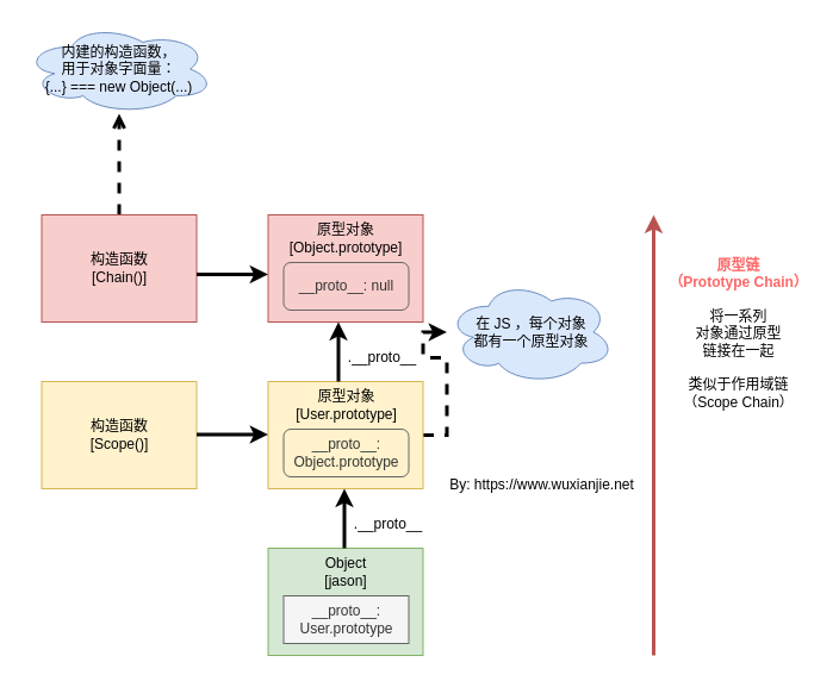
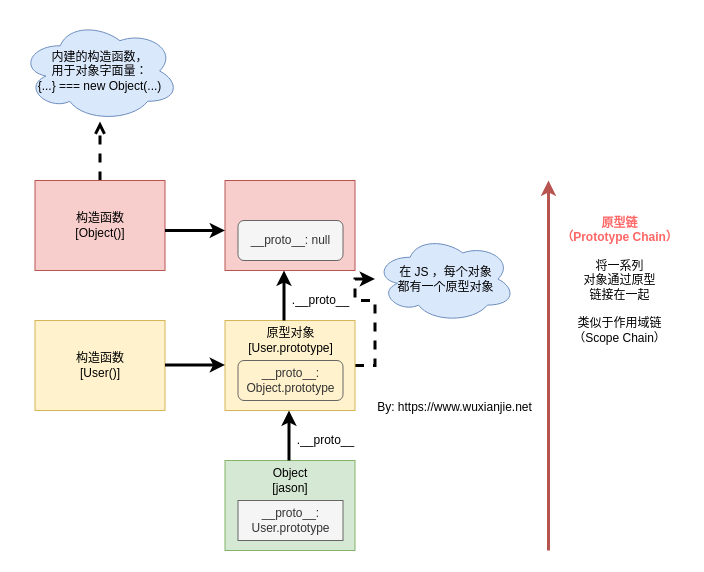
- <mxCell id="22" value="&lt;span&gt;内建的构造函数，&lt;br&gt;用于对象字面量：&lt;/span&gt;&lt;br&gt;&lt;span&gt;{...} === new Object(...)&lt;/span&gt;" style="ellipse;shape=cloud;whiteSpace=wrap;html=1;rounded=0;strokeColor=#6c8ebf;fillColor=#dae8fc;" parent="1" vertex="1"><mxGeometry x="20" y="20" width="159" height="75" as="geometry" /></mxCell>
+ <mxCell id="22" value="&lt;span&gt;内建的构造函数，&lt;br&gt;用于对象字面量：&lt;/span&gt;&lt;br&gt;&lt;span&gt;{...} === new Object(...)&lt;/span&gt;" style="ellipse;shape=cloud;whiteSpace=wrap;html=1;rounded=0;strokeColor=#6c8ebf;fillColor=#dae8fc;" parent="1" vertex="1"><mxGeometry x="20" y="20" width="159" height="101" as="geometry" /></mxCell>
- <mxCell id="11" value="原型对象&lt;br&gt;[Object.prototype]" style="text;html=1;strokeColor=none;fillColor=none;align=center;verticalAlign=middle;whiteSpace=wrap;rounded=0;" parent="1" vertex="1"><mxGeometry x="270" y="190" width="40" height="20" as="geometry" /></mxCell>
- <mxCell id="14" value="&lt;span&gt;构造函数&lt;/span&gt;&lt;br&gt;&lt;span&gt;[Chain()]&lt;/span&gt;" style="rounded=0;whiteSpace=wrap;html=1;fillColor=#f8cecc;strokeColor=#b85450;" parent="1" vertex="1"><mxGeometry x="34.5" y="180" width="130" height="90" as="geometry" /></mxCell>
+ <mxCell id="14" value="&lt;span&gt;构造函数&lt;/span&gt;&lt;br&gt;&lt;span&gt;[Object()]&lt;/span&gt;" style="rounded=0;whiteSpace=wrap;html=1;fillColor=#f8cecc;strokeColor=#b85450;" parent="1" vertex="1"><mxGeometry x="34.5" y="180" width="130" height="90" as="geometry" /></mxCell>
- <mxCell id="12" value="__proto__: null" style="rounded=1;whiteSpace=wrap;html=1;fillColor=#f8cecc;strokeColor=#666666;fontColor=#333333;" parent="1" vertex="1"><mxGeometry x="237.5" y="220" width="105" height="40" as="geometry" /></mxCell>
+ <mxCell id="12" value="__proto__: null" style="rounded=1;whiteSpace=wrap;html=1;fillColor=#f5f5f5;strokeColor=#666666;fontColor=#333333;" parent="1" vertex="1"><mxGeometry x="237.5" y="220" width="105" height="40" as="geometry" /></mxCell>
- <mxCell id="9" value="构造函数&lt;br&gt;[Scope()]" style="rounded=0;whiteSpace=wrap;html=1;fillColor=#fff2cc;strokeColor=#d6b656;" parent="1" vertex="1"><mxGeometry x="34.5" y="320" width="130" height="90" as="geometry" /></mxCell>
+ <mxCell id="9" value="构造函数&lt;br&gt;[User()]" style="rounded=0;whiteSpace=wrap;html=1;fillColor=#fff2cc;strokeColor=#d6b656;" parent="1" vertex="1"><mxGeometry x="34.5" y="320" width="130" height="90" as="geometry" /></mxCell>
